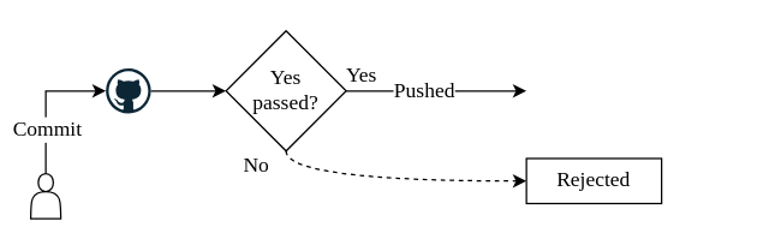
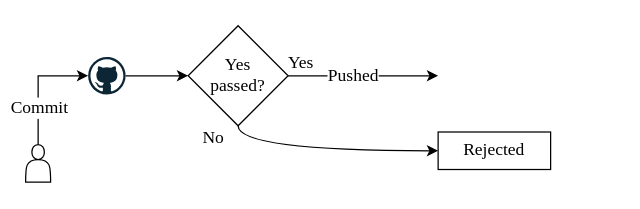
- <mxCell id="10" style="edgeStyle=orthogonalEdgeStyle;curved=1;rounded=0;sketch=0;hachureGap=4;orthogonalLoop=1;jettySize=auto;html=1;entryX=0;entryY=0.5;entryDx=0;entryDy=0;fontFamily=Georgia;fontSize=14;endArrow=classic;startSize=6;endSize=6;sourcePerimeterSpacing=0;targetPerimeterSpacing=0;exitX=0.5;exitY=1;exitDx=0;exitDy=0;endFill=1;dashed=1;" parent="1" source="11" target="13" edge="1"><mxGeometry relative="1" as="geometry" /></mxCell>
+ <mxCell id="10" style="edgeStyle=orthogonalEdgeStyle;curved=1;rounded=0;sketch=0;hachureGap=4;orthogonalLoop=1;jettySize=auto;html=1;entryX=0;entryY=0.5;entryDx=0;entryDy=0;fontFamily=Georgia;fontSize=14;endArrow=classic;startSize=6;endSize=6;sourcePerimeterSpacing=0;targetPerimeterSpacing=0;exitX=0.5;exitY=1;exitDx=0;exitDy=0;endFill=1;" parent="1" source="11" target="13" edge="1"><mxGeometry relative="1" as="geometry" /></mxCell>
